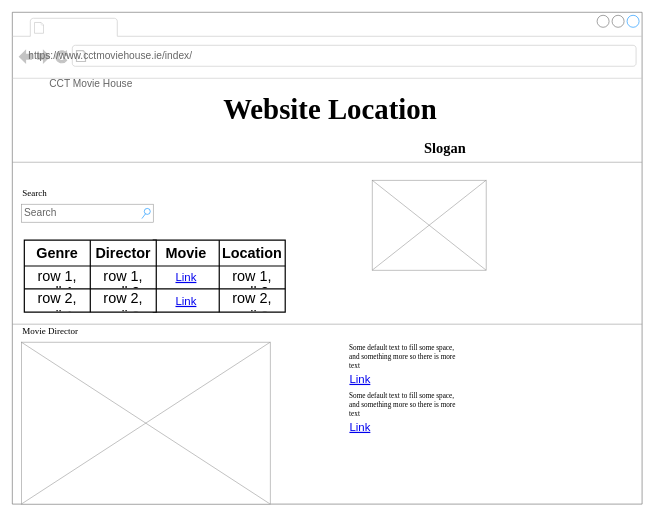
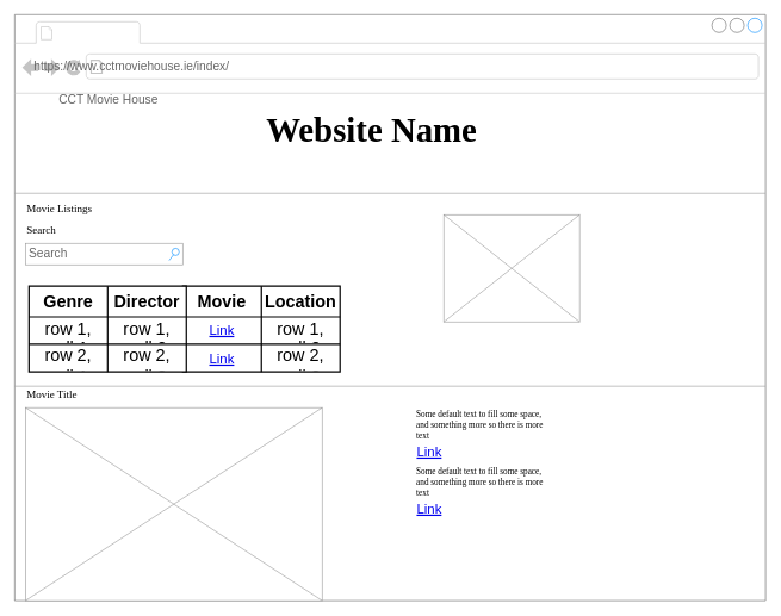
- <mxCell id="5" value="&lt;font style=&quot;font-size: 48px;&quot;&gt;&lt;b&gt;Website Location&lt;/b&gt;&lt;/font&gt;" style="text;html=1;points=[];align=left;verticalAlign=top;spacingTop=-4;fontSize=30;fontFamily=Verdana" parent="2" vertex="1"><mxGeometry x="350" y="130" width="505" height="120" as="geometry" /></mxCell>
+ <mxCell id="5" value="&lt;font style=&quot;font-size: 48px;&quot;&gt;&lt;b&gt;Website Name&lt;/b&gt;&lt;/font&gt;" style="text;html=1;points=[];align=left;verticalAlign=top;spacingTop=-4;fontSize=30;fontFamily=Verdana" parent="2" vertex="1"><mxGeometry x="350" y="130" width="505" height="120" as="geometry" /></mxCell>
- <mxCell id="6" value="&lt;b&gt;&lt;font style=&quot;font-size: 24px;&quot;&gt;Slogan&lt;/font&gt;&lt;/b&gt;" style="text;html=1;points=[];align=left;verticalAlign=top;spacingTop=-4;fontSize=15;fontFamily=Verdana" parent="2" vertex="1"><mxGeometry x="685" y="210" width="170" height="30" as="geometry" /></mxCell>
+ <mxCell id="13" value="Movie Listings" style="text;html=1;points=[];align=left;verticalAlign=top;spacingTop=-4;fontSize=15;fontFamily=Verdana" parent="2" vertex="1"><mxGeometry x="15" y="260" width="170" height="30" as="geometry" /></mxCell>
- <mxCell id="12" value="Movie Director" style="text;html=1;points=[];align=left;verticalAlign=top;spacingTop=-4;fontSize=15;fontFamily=Verdana" parent="2" vertex="1"><mxGeometry x="15" y="520" width="170" height="30" as="geometry" /></mxCell>
+ <mxCell id="12" value="Movie Title" style="text;html=1;points=[];align=left;verticalAlign=top;spacingTop=-4;fontSize=15;fontFamily=Verdana" parent="2" vertex="1"><mxGeometry x="15" y="520" width="170" height="30" as="geometry" /></mxCell>
